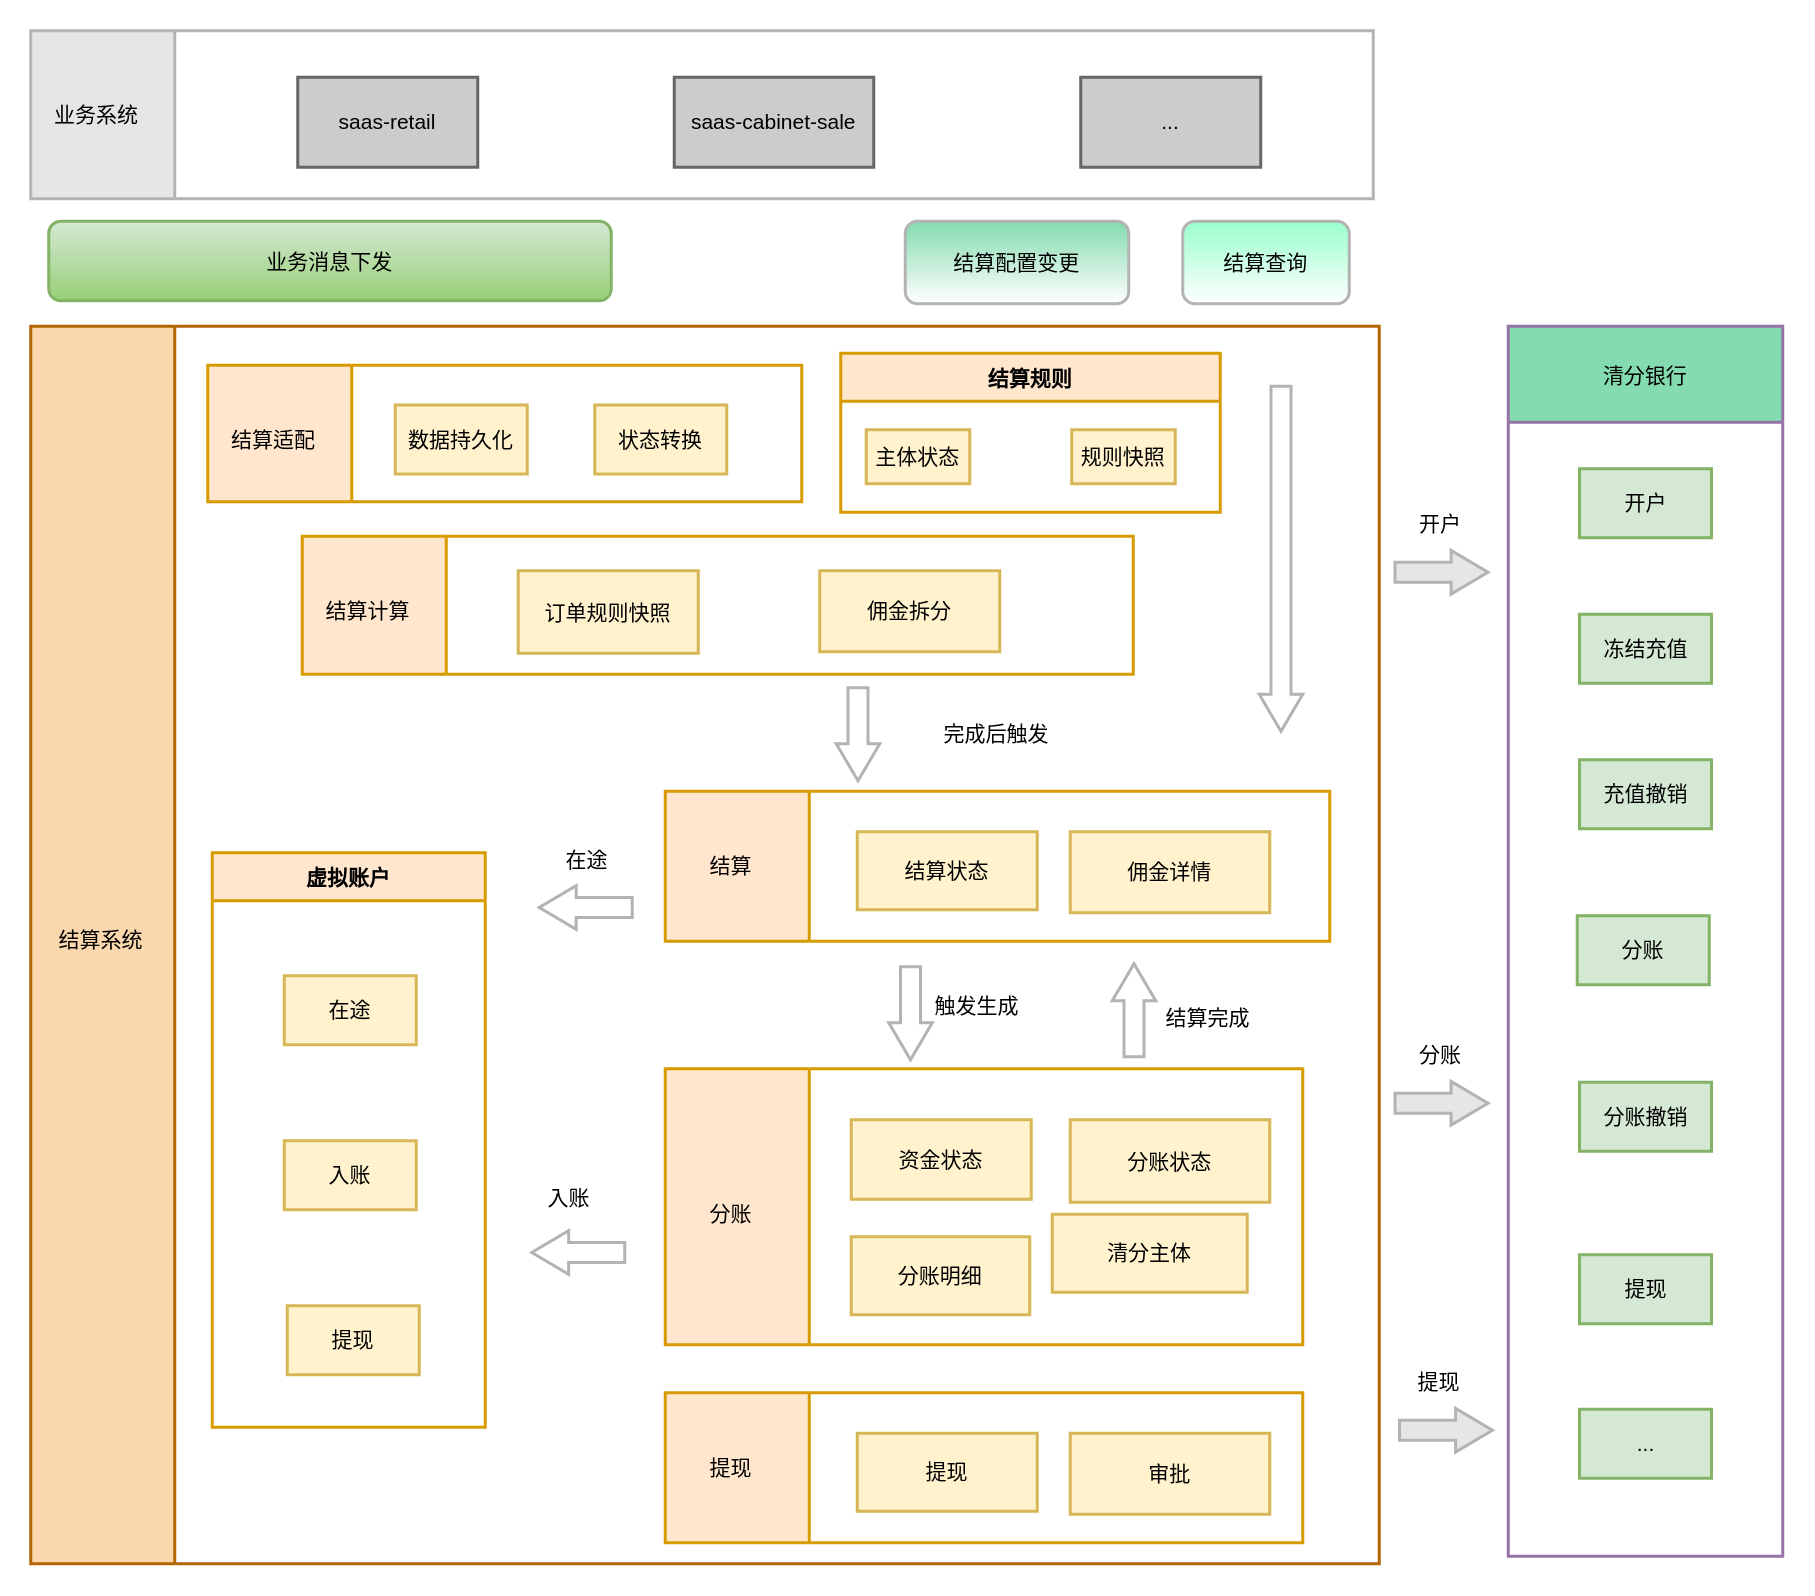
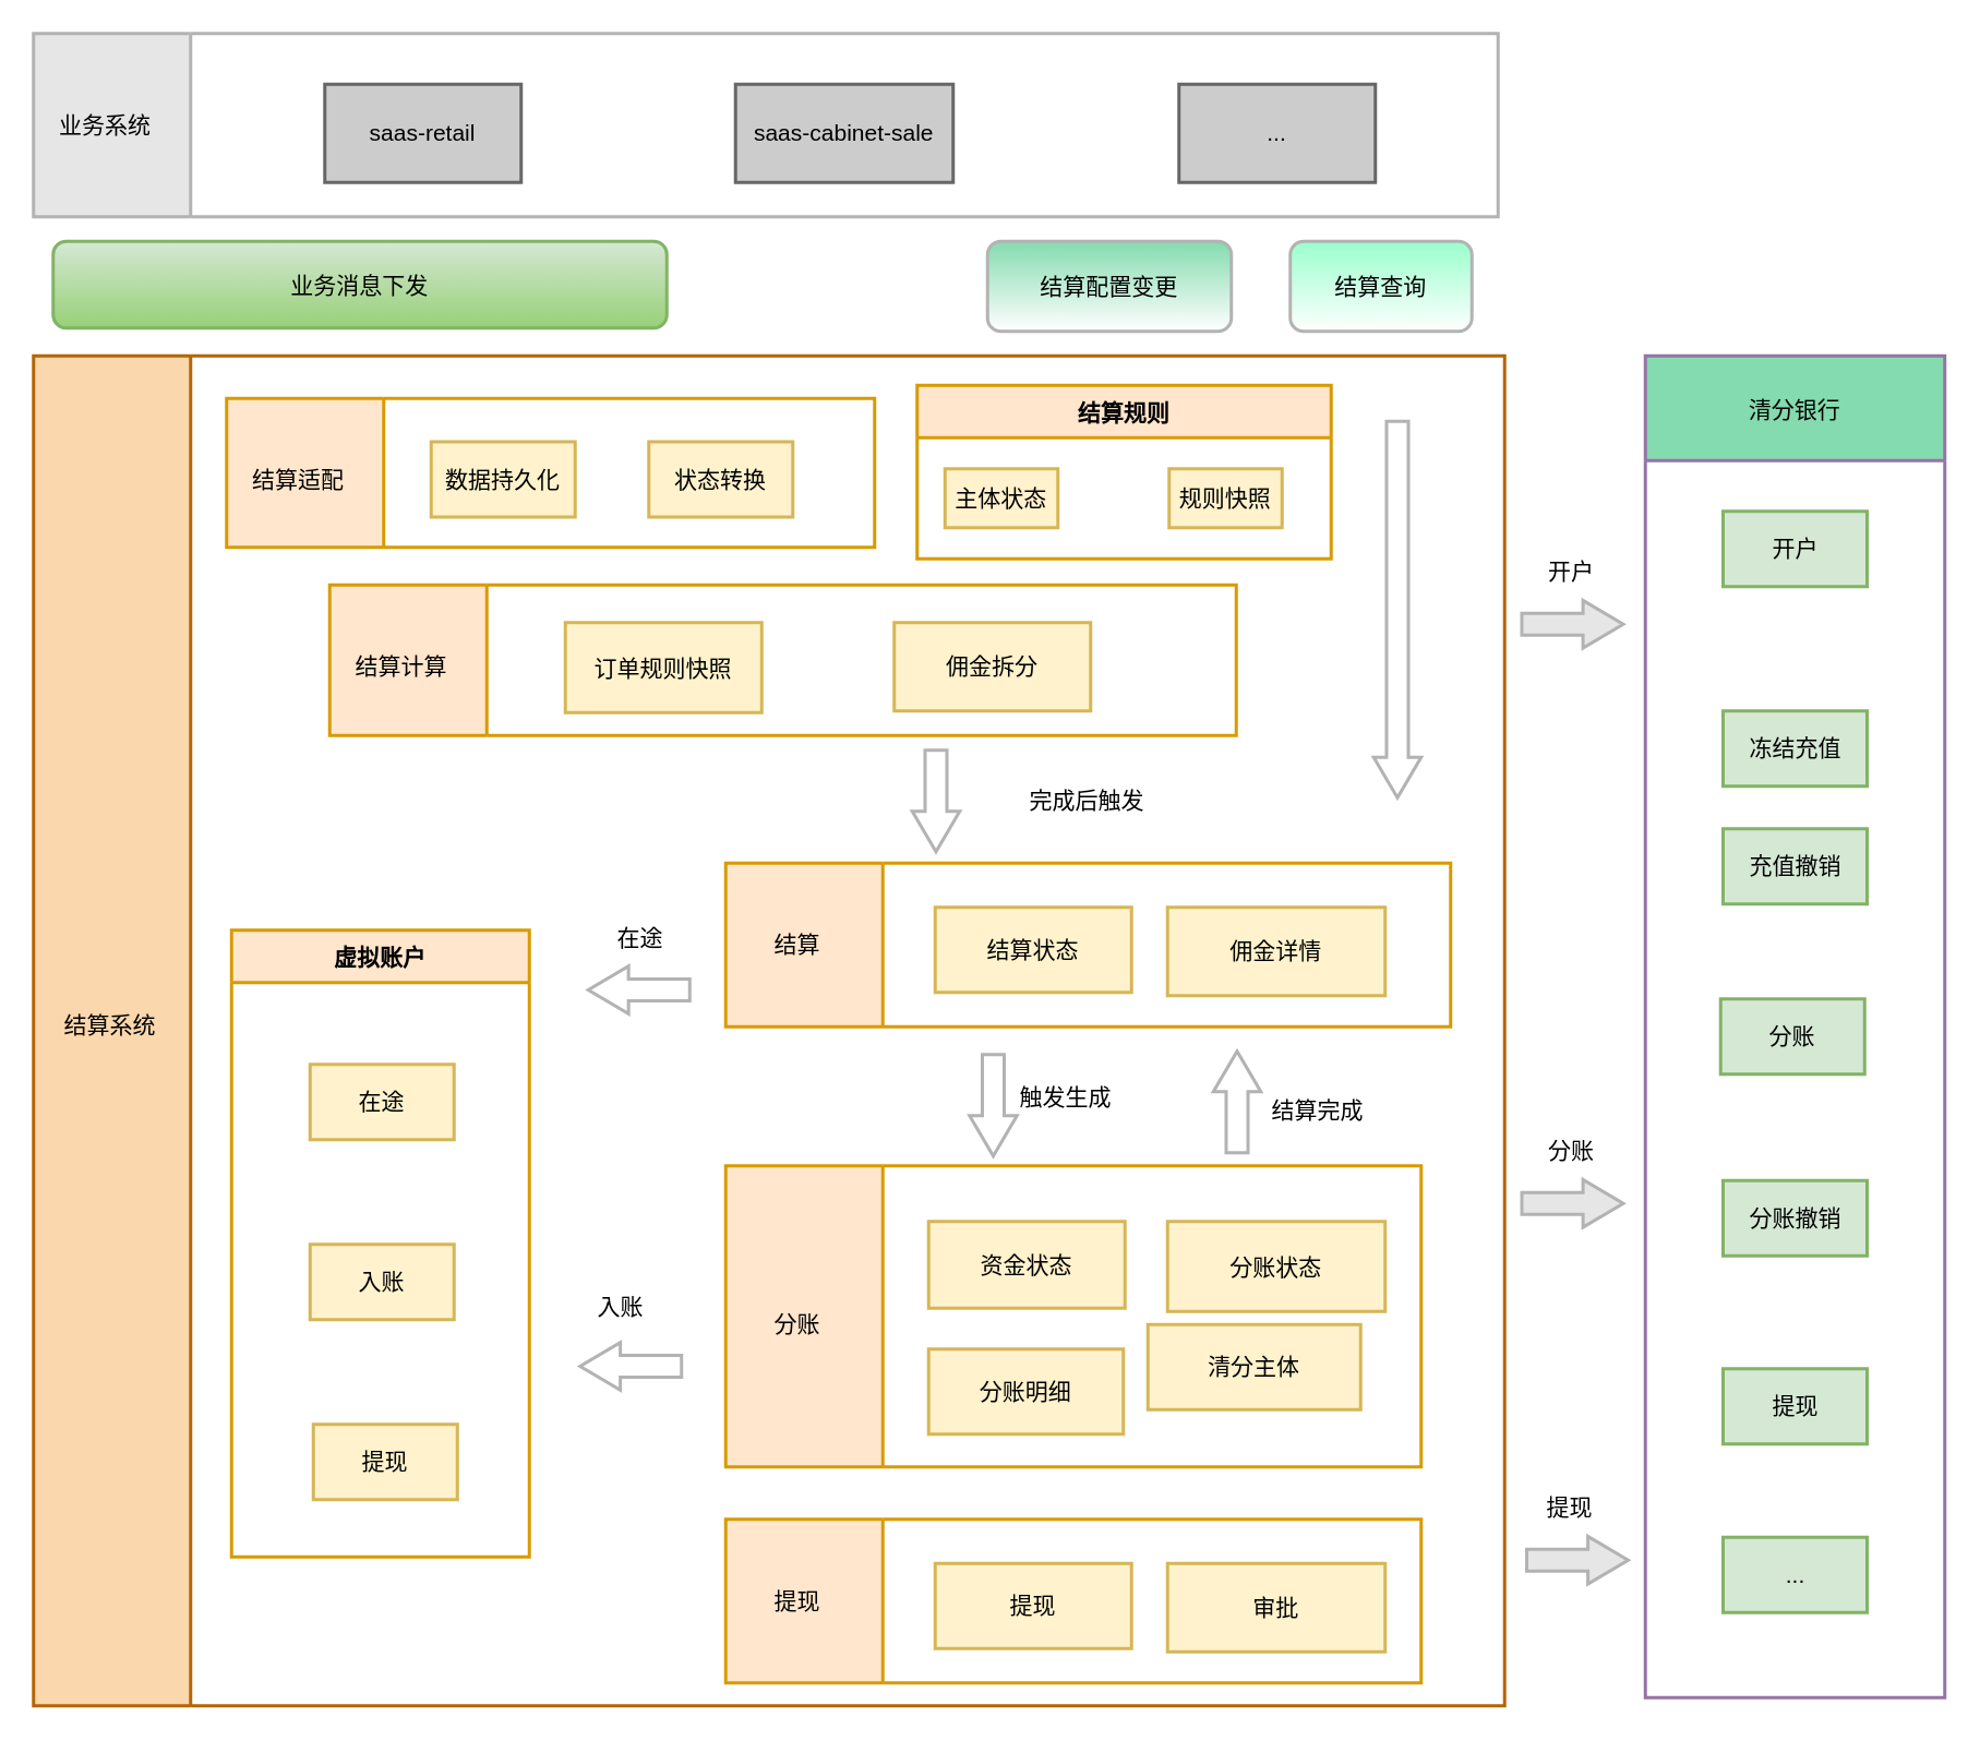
- <mxCell id="51" value="冻结充值" style="rounded=0;whiteSpace=wrap;html=1;fontSize=14;strokeColor=#82b366;strokeWidth=2;fillColor=#d5e8d4;" vertex="1" parent="49"><mxGeometry x="47.5" y="192" width="88" height="46" as="geometry" /></mxCell>
+ <mxCell id="51" value="冻结充值" style="rounded=0;whiteSpace=wrap;html=1;fontSize=14;strokeColor=#82b366;strokeWidth=2;fillColor=#d5e8d4;" vertex="1" parent="49"><mxGeometry x="47.5" y="217" width="88" height="46" as="geometry" /></mxCell>
